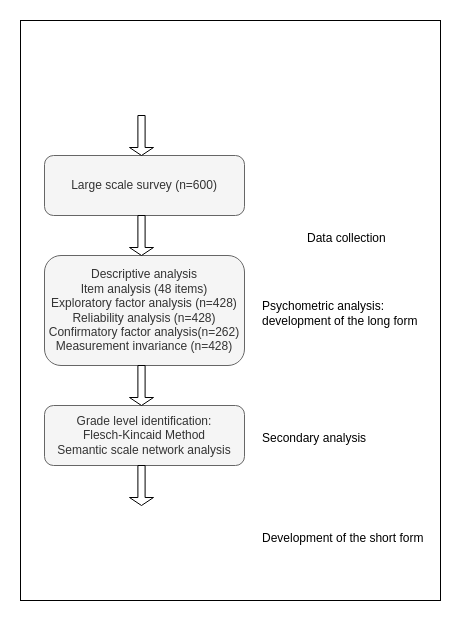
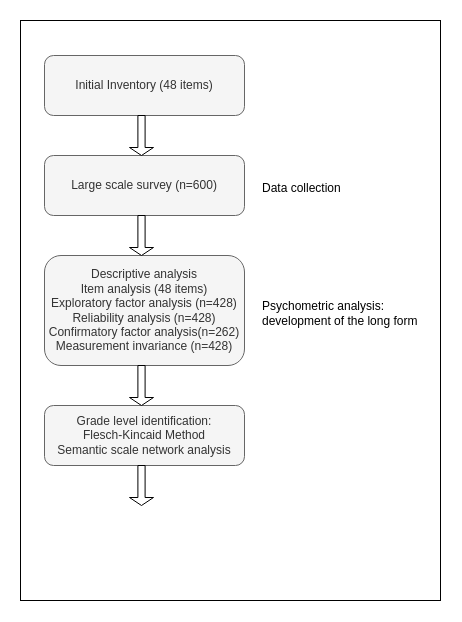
+ <mxCell id="3" value="Initial Inventory (48 items)" style="rounded=1;whiteSpace=wrap;html=1;fillColor=#f5f5f5;fontColor=#333333;strokeColor=#666666;" parent="1" vertex="1"><mxGeometry x="44" y="55" width="200" height="60" as="geometry" /></mxCell>
- <mxCell id="7" value="Data collection" style="text;html=1;align=left;verticalAlign=middle;resizable=0;points=[];autosize=1;strokeColor=none;fillColor=none;" parent="1" vertex="1"><mxGeometry x="305" y="222.5" width="100" height="30" as="geometry" /></mxCell>
+ <mxCell id="7" value="Data collection" style="text;html=1;align=left;verticalAlign=middle;resizable=0;points=[];autosize=1;strokeColor=none;fillColor=none;" parent="1" vertex="1"><mxGeometry x="260" y="172.5" width="100" height="30" as="geometry" /></mxCell>
- <mxCell id="9" value="Secondary analysis" style="text;html=1;align=left;verticalAlign=middle;resizable=0;points=[];autosize=1;strokeColor=none;fillColor=none;" parent="1" vertex="1"><mxGeometry x="260" y="422.5" width="130" height="30" as="geometry" /></mxCell>
- <mxCell id="10" value="Development of the short form" style="text;html=1;align=left;verticalAlign=middle;resizable=0;points=[];autosize=1;strokeColor=none;fillColor=none;" parent="1" vertex="1"><mxGeometry x="260" y="522.5" width="180" height="30" as="geometry" /></mxCell>
